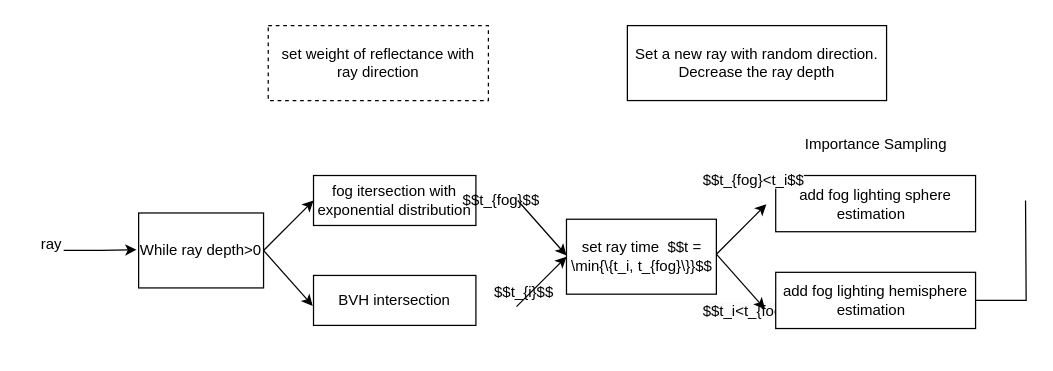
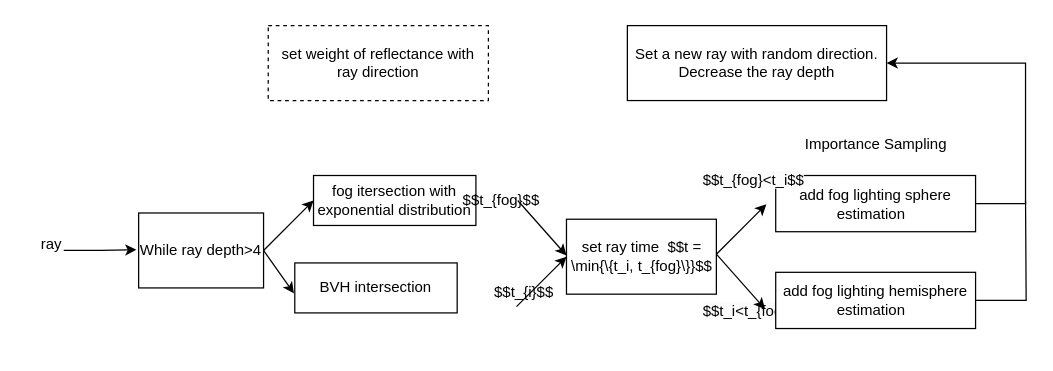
+ <mxCell id="13" style="edgeStyle=orthogonalEdgeStyle;rounded=0;orthogonalLoop=1;jettySize=auto;html=1;entryX=1;entryY=0.5;entryDx=0;entryDy=0;" edge="1" parent="1" source="14" target="22"><mxGeometry relative="1" as="geometry"><Array as="points"><mxPoint x="820" y="163" /><mxPoint x="820" y="50" /></Array></mxGeometry></mxCell>
- <mxCell id="23" value="While ray depth&amp;gt;0" style="rounded=0;whiteSpace=wrap;html=1;" vertex="1" parent="1"><mxGeometry x="110" y="170" width="100" height="60" as="geometry" /></mxCell>
+ <mxCell id="23" value="While ray depth&amp;gt;4" style="rounded=0;whiteSpace=wrap;html=1;" vertex="1" parent="1"><mxGeometry x="110" y="170" width="100" height="60" as="geometry" /></mxCell>
- <mxCell id="7" value="BVH intersection" style="rounded=0;whiteSpace=wrap;html=1;" vertex="1" parent="1"><mxGeometry x="250" y="220" width="130" height="40" as="geometry" /></mxCell>
+ <mxCell id="7" value="BVH intersection" style="rounded=0;whiteSpace=wrap;html=1;" vertex="1" parent="1"><mxGeometry x="235" y="210" width="130" height="40" as="geometry" /></mxCell>
